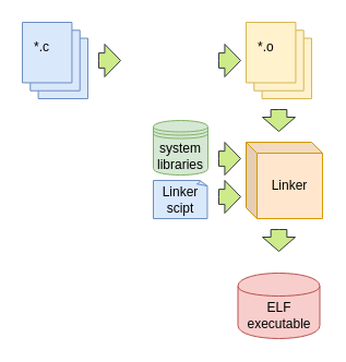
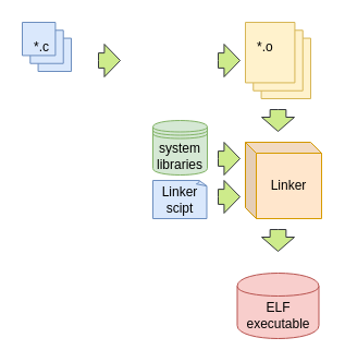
- <mxCell id="6" value="*.c" style="verticalLabelPosition=middle;verticalAlign=top;html=1;shape=mxgraph.basic.layered_rect;dx=14.57;outlineConnect=0;labelPosition=center;align=left;spacing=11;fillColor=#dae8fc;strokeColor=#6c8ebf;" vertex="1" parent="1"><mxGeometry x="20" y="20" width="60" height="70" as="geometry" /></mxCell>
+ <mxCell id="6" value="*.c" style="verticalLabelPosition=middle;verticalAlign=top;html=1;shape=mxgraph.basic.layered_rect;dx=14.57;outlineConnect=0;labelPosition=center;align=left;spacing=11;fillColor=#dae8fc;strokeColor=#6c8ebf;" vertex="1" parent="1"><mxGeometry x="20" y="20" width="45" height="45" as="geometry" /></mxCell>
